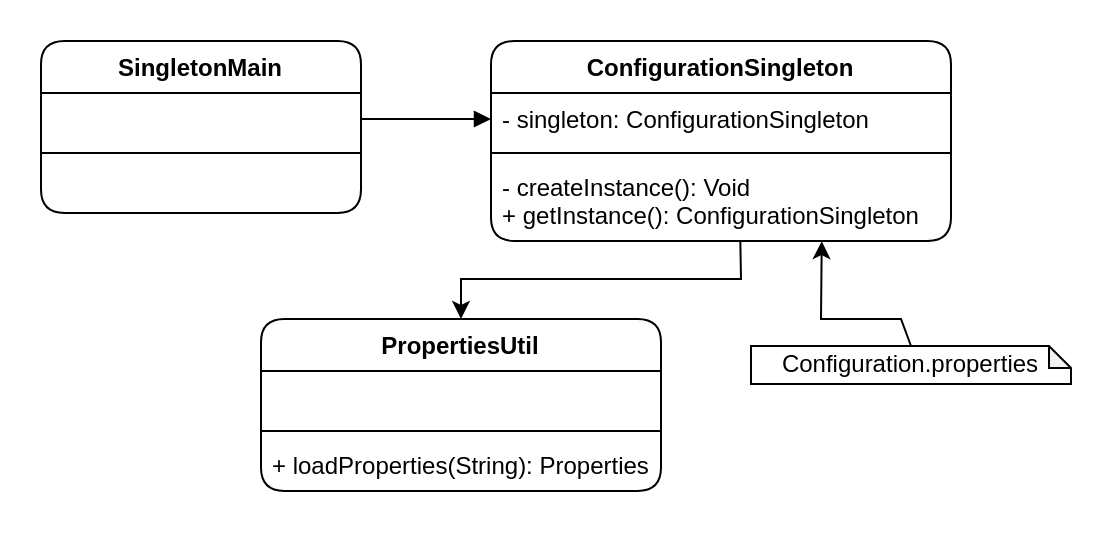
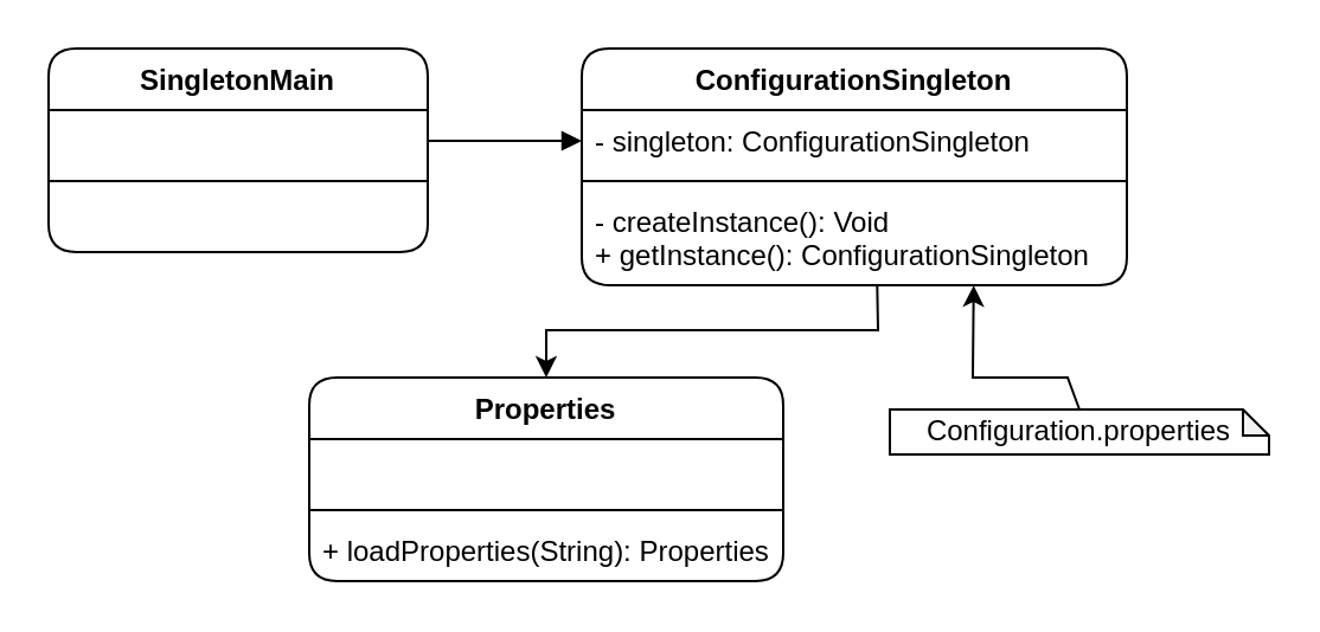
- <mxCell id="11" value="PropertiesUtil" style="swimlane;fontStyle=1;align=center;verticalAlign=top;childLayout=stackLayout;horizontal=1;startSize=26;horizontalStack=0;resizeParent=1;resizeParentMax=0;resizeLast=0;collapsible=1;marginBottom=0;rounded=1;" vertex="1" parent="1"><mxGeometry x="130" y="159" width="200" height="86" as="geometry" /></mxCell>
+ <mxCell id="11" value="Properties" style="swimlane;fontStyle=1;align=center;verticalAlign=top;childLayout=stackLayout;horizontal=1;startSize=26;horizontalStack=0;resizeParent=1;resizeParentMax=0;resizeLast=0;collapsible=1;marginBottom=0;rounded=1;" vertex="1" parent="1"><mxGeometry x="130" y="159" width="200" height="86" as="geometry" /></mxCell>
